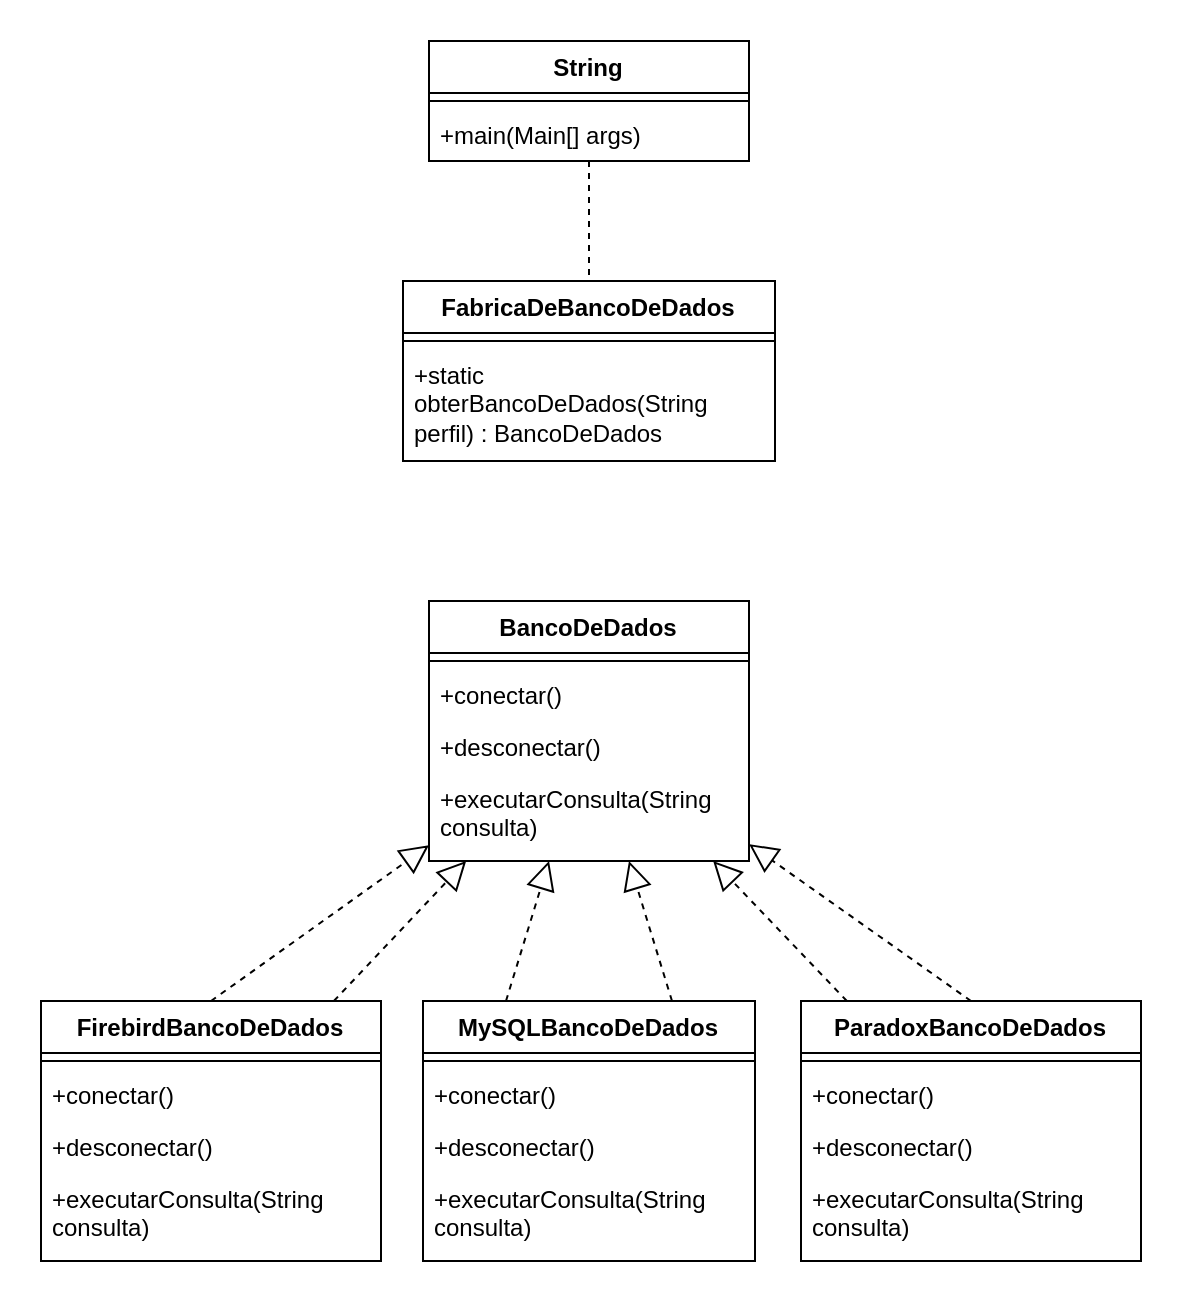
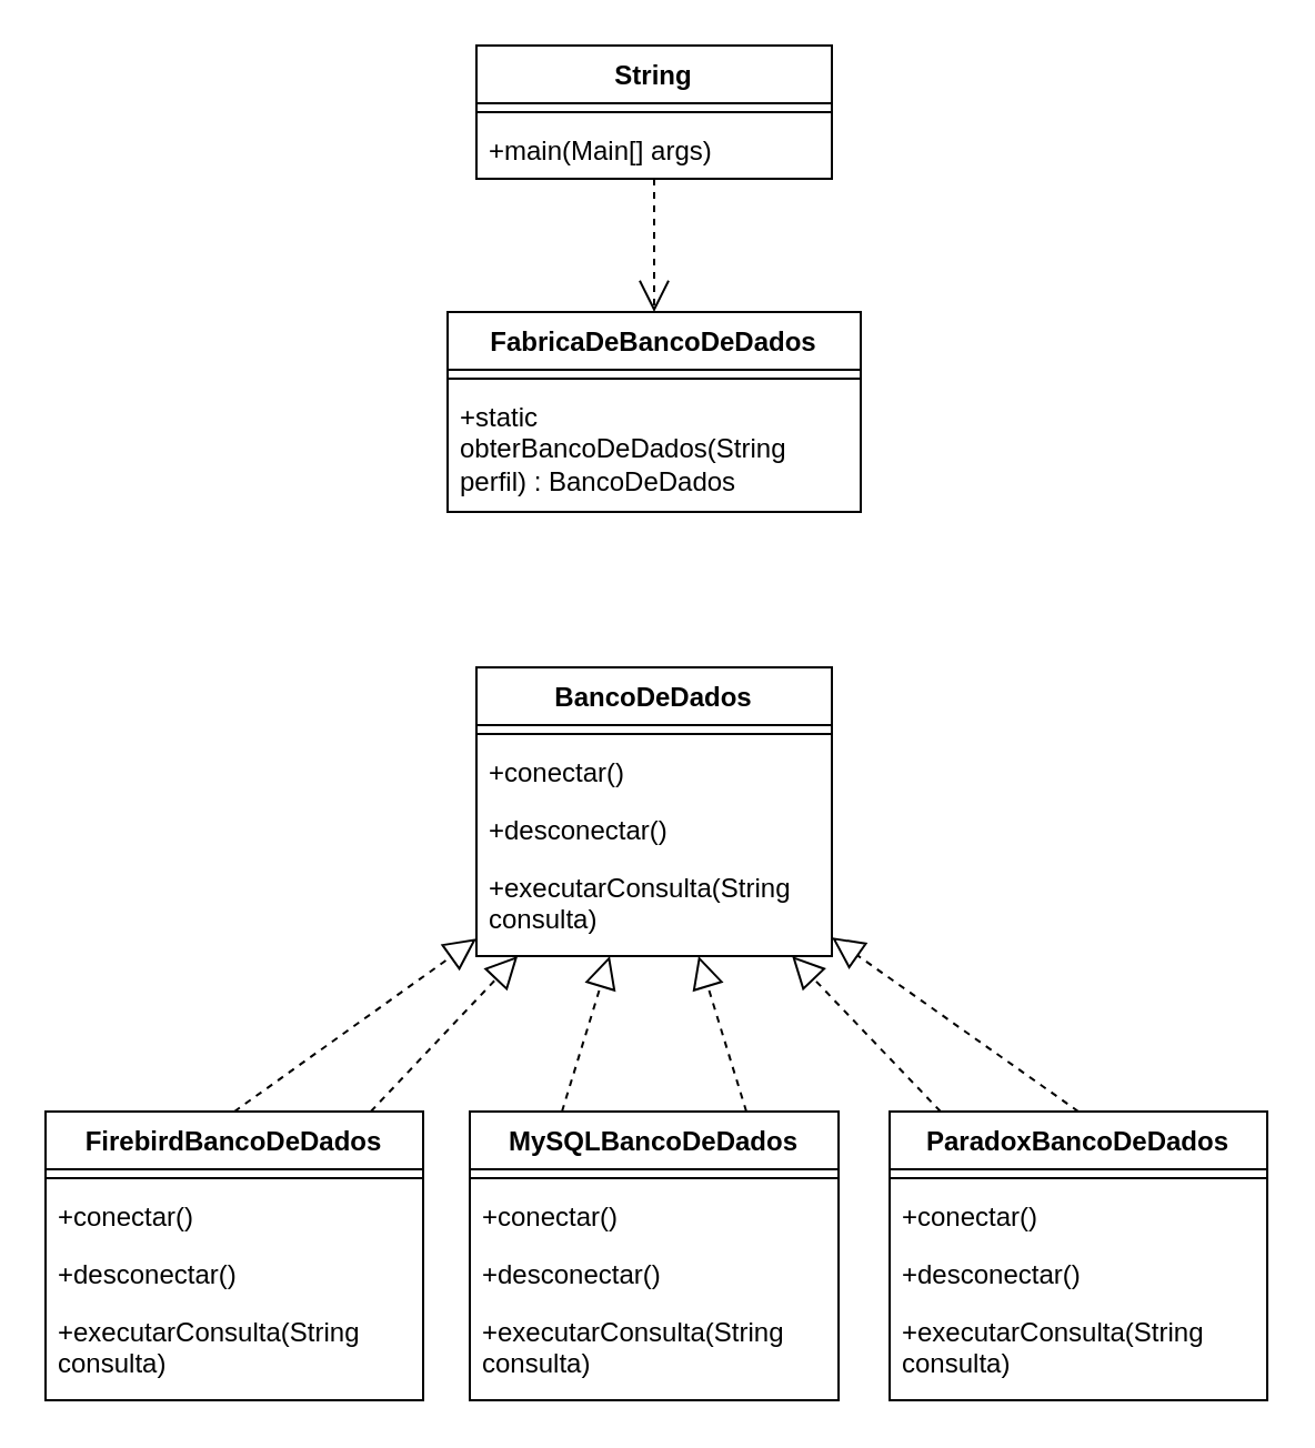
- <mxCell id="28" value="" style="endArrow=none;endSize=12;dashed=1;html=1;rounded=0;" edge="1" parent="1" source="2" target="5"><mxGeometry width="160" relative="1" as="geometry"><mxPoint x="210" y="160" as="sourcePoint" /><mxPoint x="370" y="160" as="targetPoint" /></mxGeometry></mxCell>
+ <mxCell id="28" value="" style="endArrow=open;endSize=12;dashed=1;html=1;rounded=0;" edge="1" parent="1" source="2" target="5"><mxGeometry width="160" relative="1" as="geometry"><mxPoint x="210" y="160" as="sourcePoint" /><mxPoint x="370" y="160" as="targetPoint" /></mxGeometry></mxCell>
